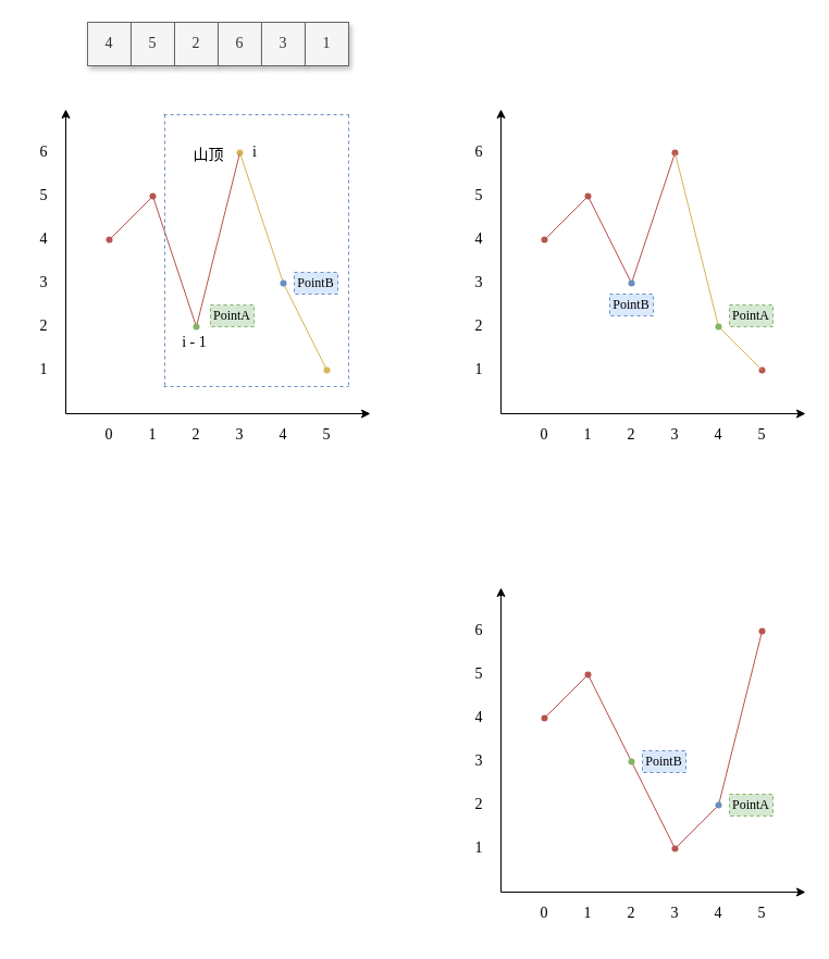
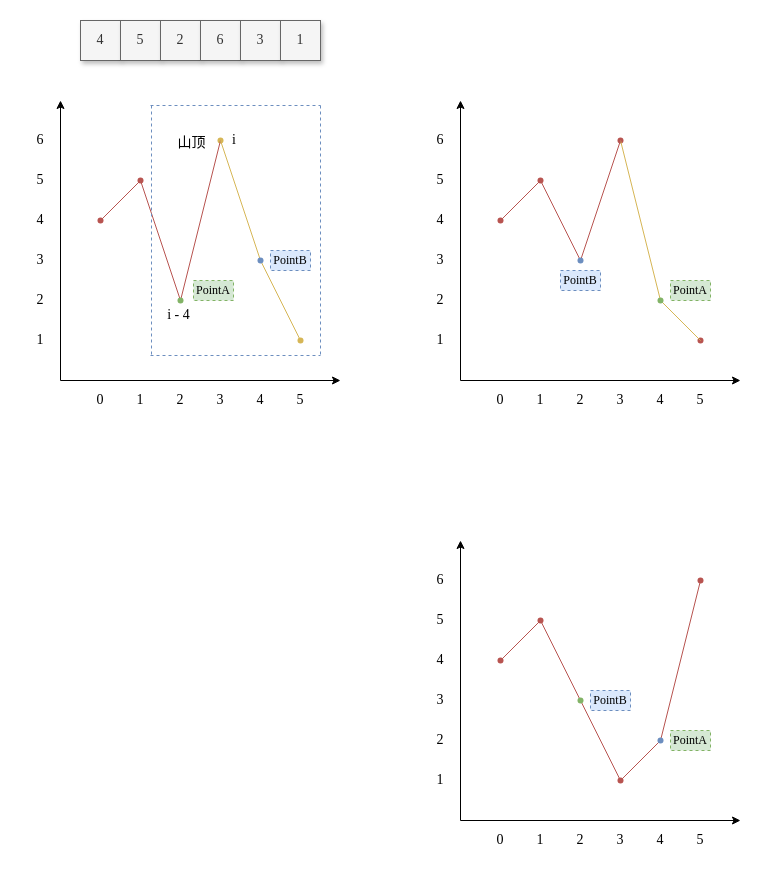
- <mxCell id="97" value="&lt;font style=&quot;font-size: 14px&quot;&gt;i - 1&lt;/font&gt;" style="text;html=1;strokeColor=none;fillColor=none;align=center;verticalAlign=middle;whiteSpace=wrap;rounded=0;shadow=0;dashed=1;fontFamily=Comic Sans MS;fontSize=12;" vertex="1" parent="1"><mxGeometry x="162" y="300" width="33" height="30" as="geometry" /></mxCell>
+ <mxCell id="97" value="&lt;font style=&quot;font-size: 14px&quot;&gt;i - 4&lt;/font&gt;" style="text;html=1;strokeColor=none;fillColor=none;align=center;verticalAlign=middle;whiteSpace=wrap;rounded=0;shadow=0;dashed=1;fontFamily=Comic Sans MS;fontSize=12;" vertex="1" parent="1"><mxGeometry x="162" y="300" width="33" height="30" as="geometry" /></mxCell>
